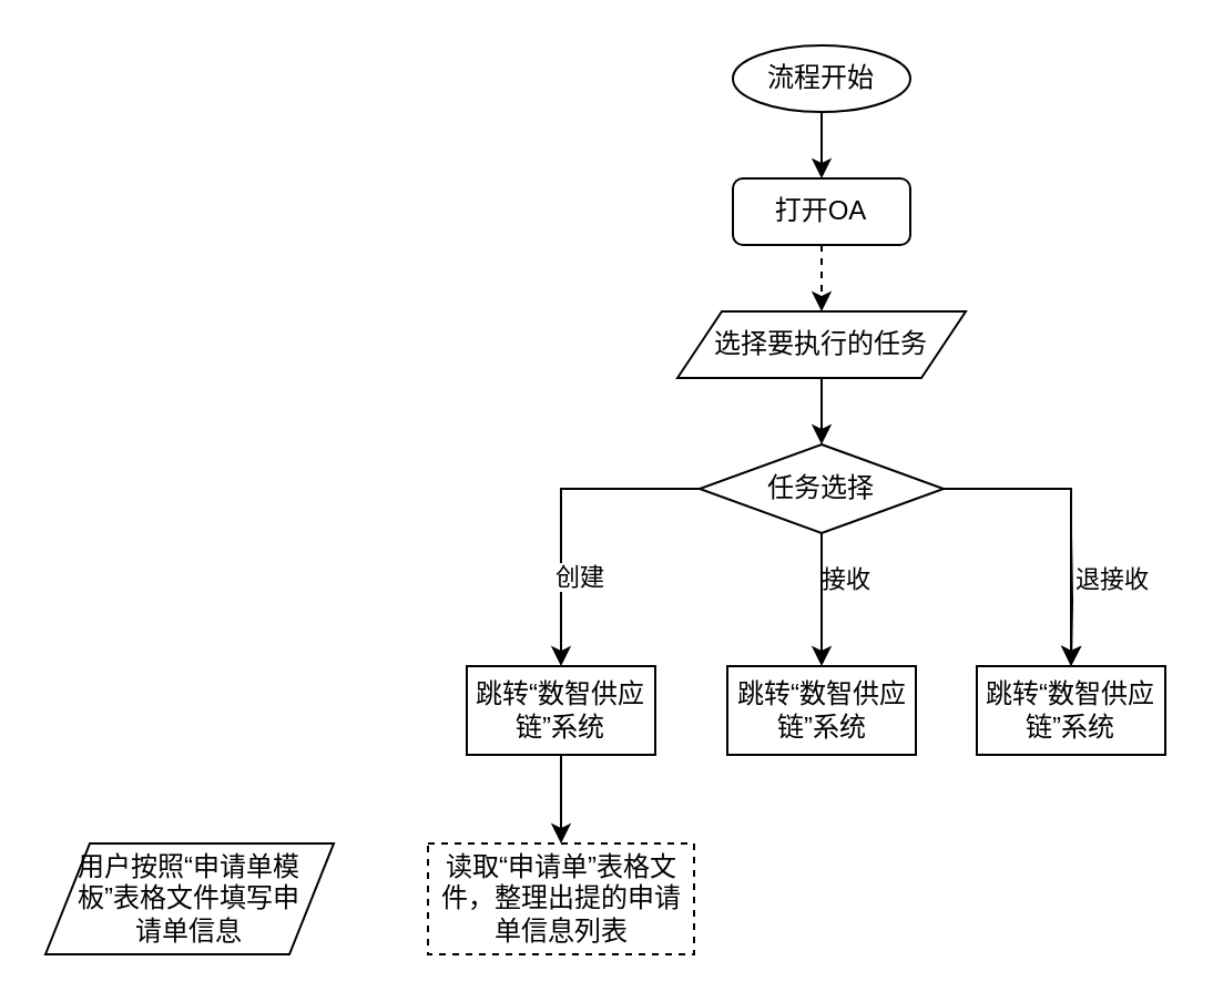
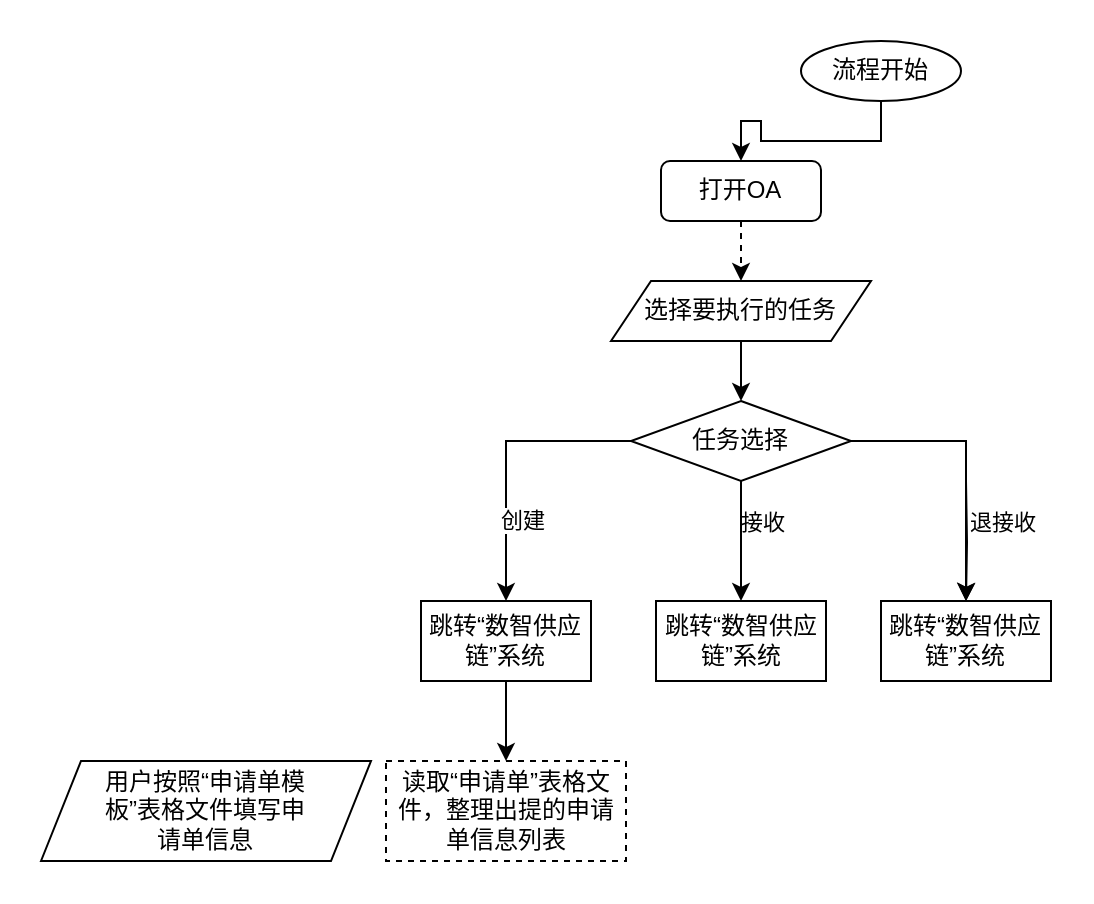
- <mxCell id="3" value="流程开始" style="ellipse;whiteSpace=wrap;html=1;" vertex="1" parent="1"><mxGeometry x="330" y="20" width="80" height="30" as="geometry" /></mxCell>
+ <mxCell id="3" value="流程开始" style="ellipse;whiteSpace=wrap;html=1;" vertex="1" parent="1"><mxGeometry x="400" y="20" width="80" height="30" as="geometry" /></mxCell>
- <mxCell id="21" value="&lt;div&gt;用户按照“申请单模&lt;/div&gt;&lt;div&gt;板”表格文件填写申&lt;/div&gt;&lt;div&gt;请单信息&lt;/div&gt;" style="shape=parallelogram;perimeter=parallelogramPerimeter;whiteSpace=wrap;html=1;fixedSize=1;" vertex="1" parent="1"><mxGeometry x="20" y="380" width="130" height="50" as="geometry" /></mxCell>
+ <mxCell id="21" value="&lt;div&gt;用户按照“申请单模&lt;/div&gt;&lt;div&gt;板”表格文件填写申&lt;/div&gt;&lt;div&gt;请单信息&lt;/div&gt;" style="shape=parallelogram;perimeter=parallelogramPerimeter;whiteSpace=wrap;html=1;fixedSize=1;" vertex="1" parent="1"><mxGeometry x="20" y="380" width="165" height="50" as="geometry" /></mxCell>
